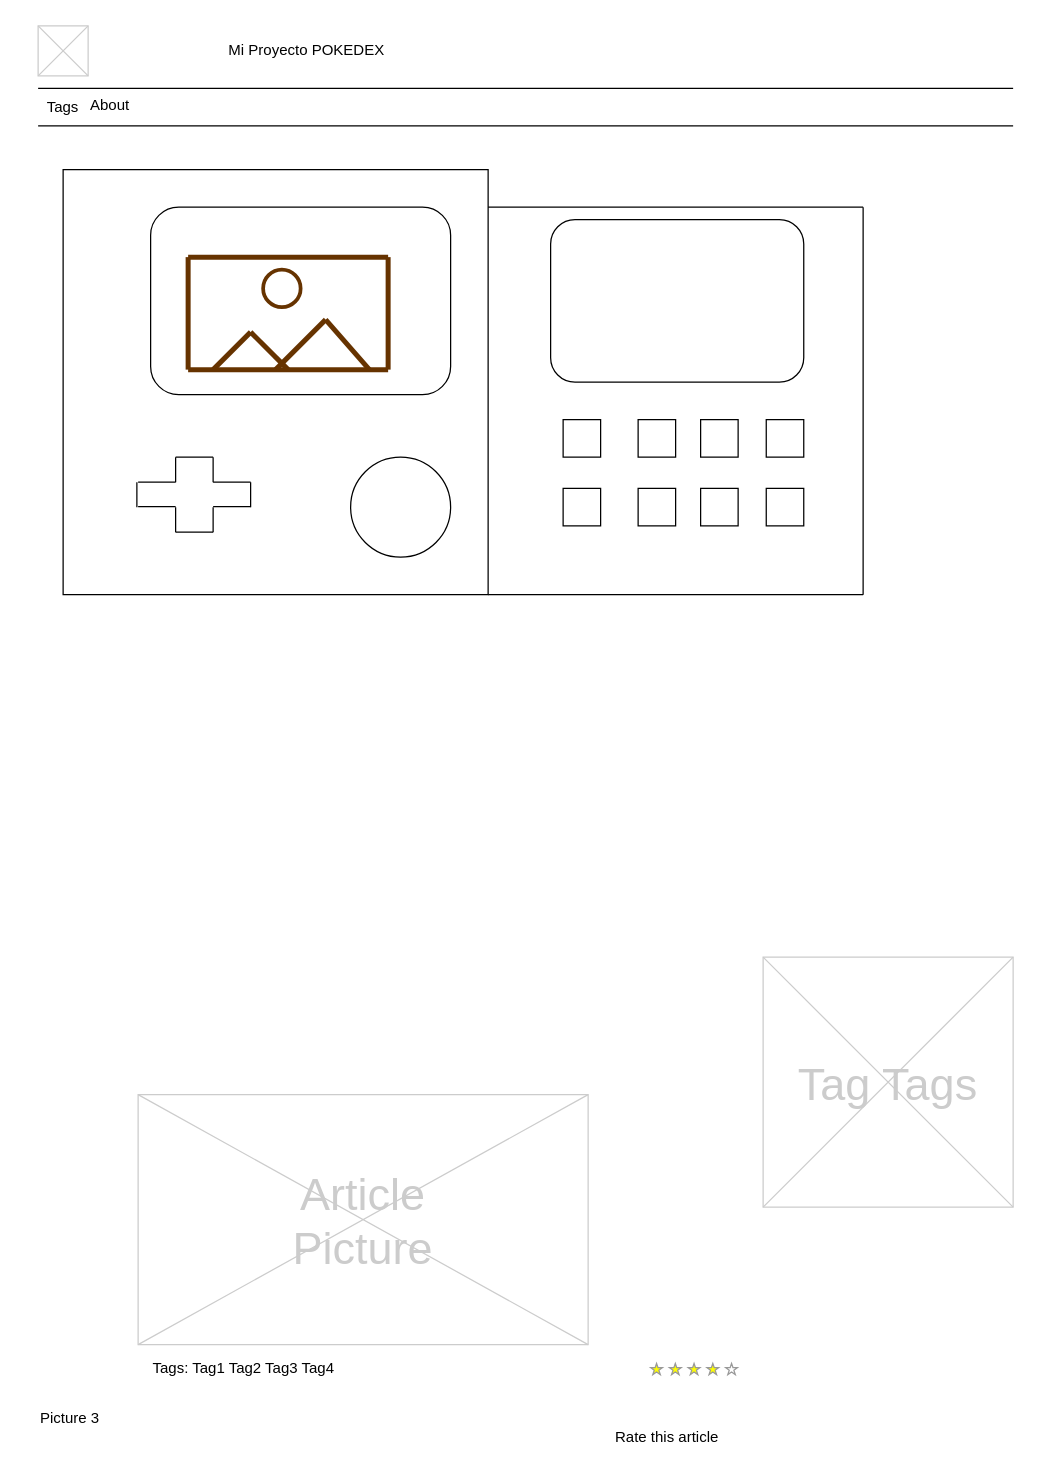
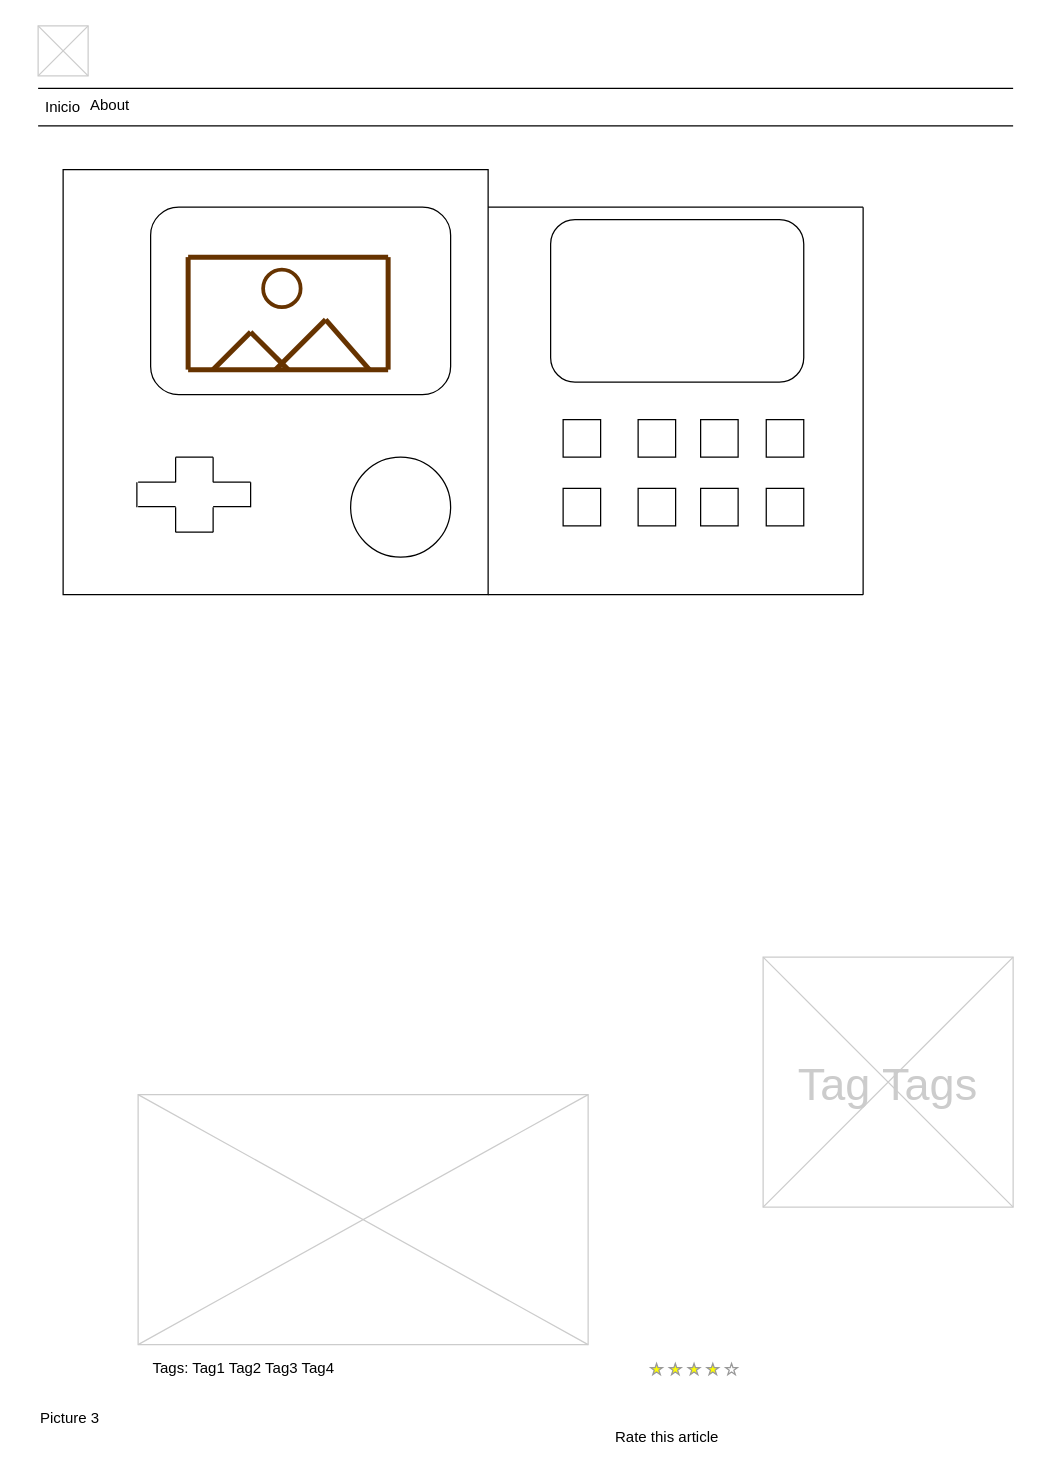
- <mxCell id="15" value="Mi Proyecto POKEDEX" style="text;html=1;strokeColor=none;fillColor=none;align=center;verticalAlign=middle;whiteSpace=wrap;rounded=0;" vertex="1" parent="1"><mxGeometry x="100" y="25" width="290" height="30" as="geometry" /></mxCell>
- <mxCell id="14" value="Tags" style="text;html=1;strokeColor=none;fillColor=none;align=center;verticalAlign=middle;whiteSpace=wrap;rounded=0;" vertex="1" parent="1"><mxGeometry x="20" y="70" width="60" height="30" as="geometry" /></mxCell>
+ <mxCell id="14" value="Inicio" style="text;html=1;strokeColor=none;fillColor=none;align=center;verticalAlign=middle;whiteSpace=wrap;rounded=0;" vertex="1" parent="1"><mxGeometry x="20" y="70" width="60" height="30" as="geometry" /></mxCell>
- <mxCell id="7" value="Article&#10;Picture" style="text;spacingTop=-5;align=center;verticalAlign=middle;fontSize=36;fontColor=#CCCCCC" parent="1" vertex="1"><mxGeometry x="110" y="875" width="360" height="200" as="geometry" /></mxCell>
